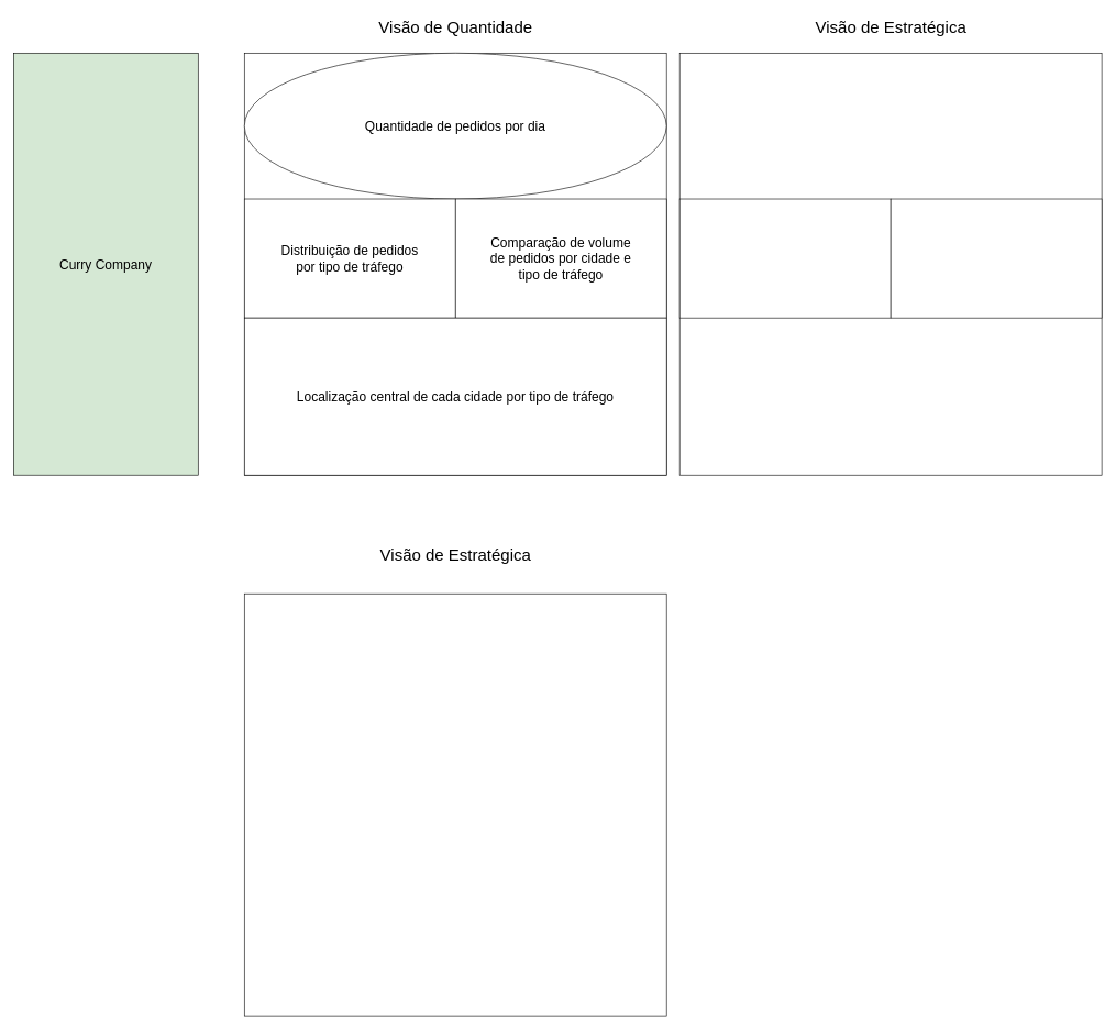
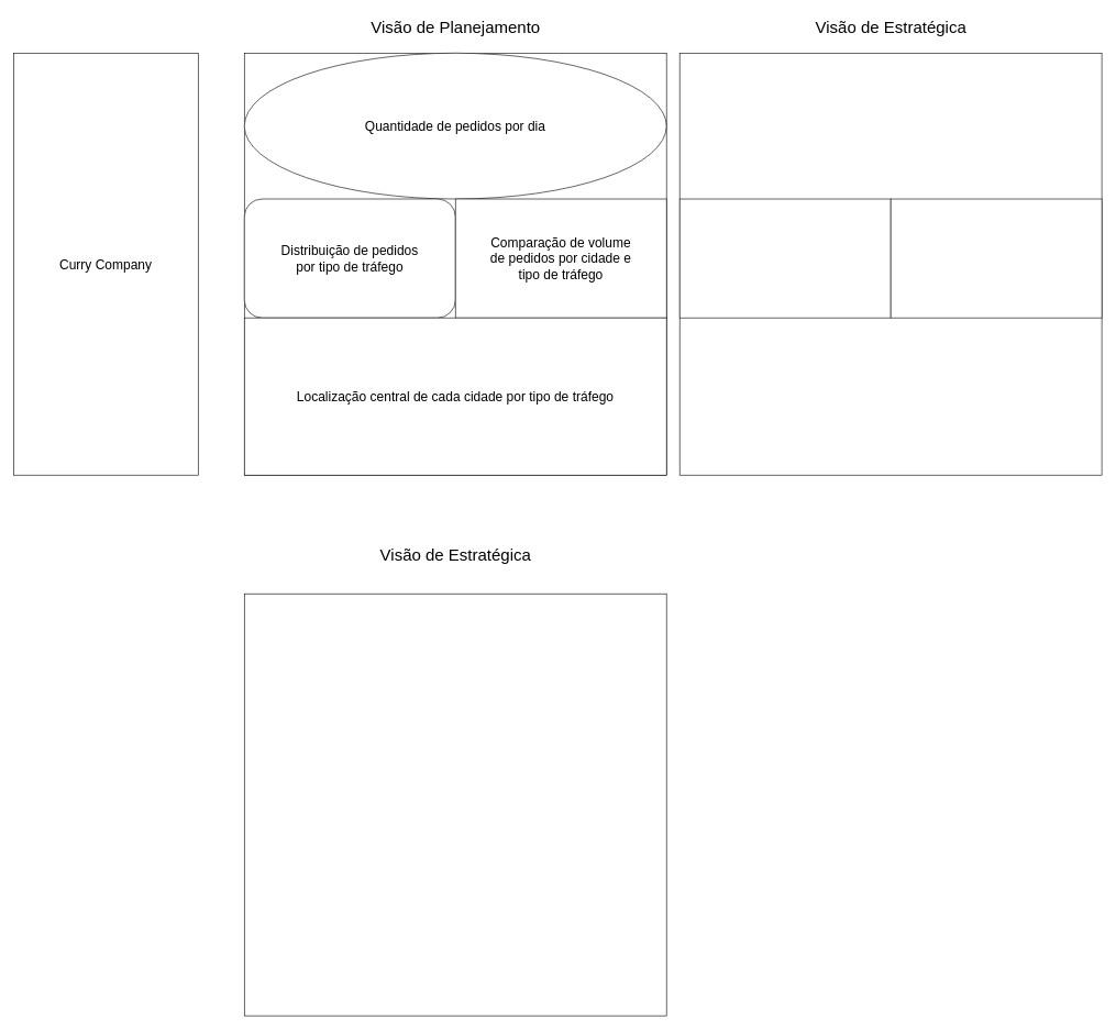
- <mxCell id="8" value="Visão de Quantidade" style="text;html=1;align=center;verticalAlign=middle;resizable=0;points=[];autosize=1;strokeColor=none;fillColor=none;fontSize=25;" parent="1" vertex="1"><mxGeometry x="550" y="20" width="280" height="40" as="geometry" /></mxCell>
+ <mxCell id="8" value="Visão de Planejamento" style="text;html=1;align=center;verticalAlign=middle;resizable=0;points=[];autosize=1;strokeColor=none;fillColor=none;fontSize=25;" parent="1" vertex="1"><mxGeometry x="550" y="20" width="280" height="40" as="geometry" /></mxCell>
- <mxCell id="5" value="&lt;font style=&quot;font-size: 20px;&quot;&gt;Distribuição de pedidos&lt;br&gt;por tipo de tráfego&lt;/font&gt;" style="rounded=0;whiteSpace=wrap;html=1;" parent="2" vertex="1"><mxGeometry y="221.25" width="320" height="180.278" as="geometry" /></mxCell>
+ <mxCell id="5" value="&lt;font style=&quot;font-size: 20px;&quot;&gt;Distribuição de pedidos&lt;br&gt;por tipo de tráfego&lt;/font&gt;" style="whiteSpace=wrap;html=1;rounded=1;" parent="2" vertex="1"><mxGeometry y="221.25" width="320" height="180.278" as="geometry" /></mxCell>
- <mxCell id="14" value="Curry Company" style="rounded=0;whiteSpace=wrap;html=1;rotation=0;fontSize=20;labelPosition=center;verticalLabelPosition=middle;align=center;verticalAlign=middle;fillColor=#d5e8d4;" parent="1" vertex="1"><mxGeometry x="20" y="80" width="280" height="640" as="geometry" /></mxCell>
+ <mxCell id="14" value="Curry Company" style="rounded=0;whiteSpace=wrap;html=1;rotation=0;fontSize=20;labelPosition=center;verticalLabelPosition=middle;align=center;verticalAlign=middle;" parent="1" vertex="1"><mxGeometry x="20" y="80" width="280" height="640" as="geometry" /></mxCell>
